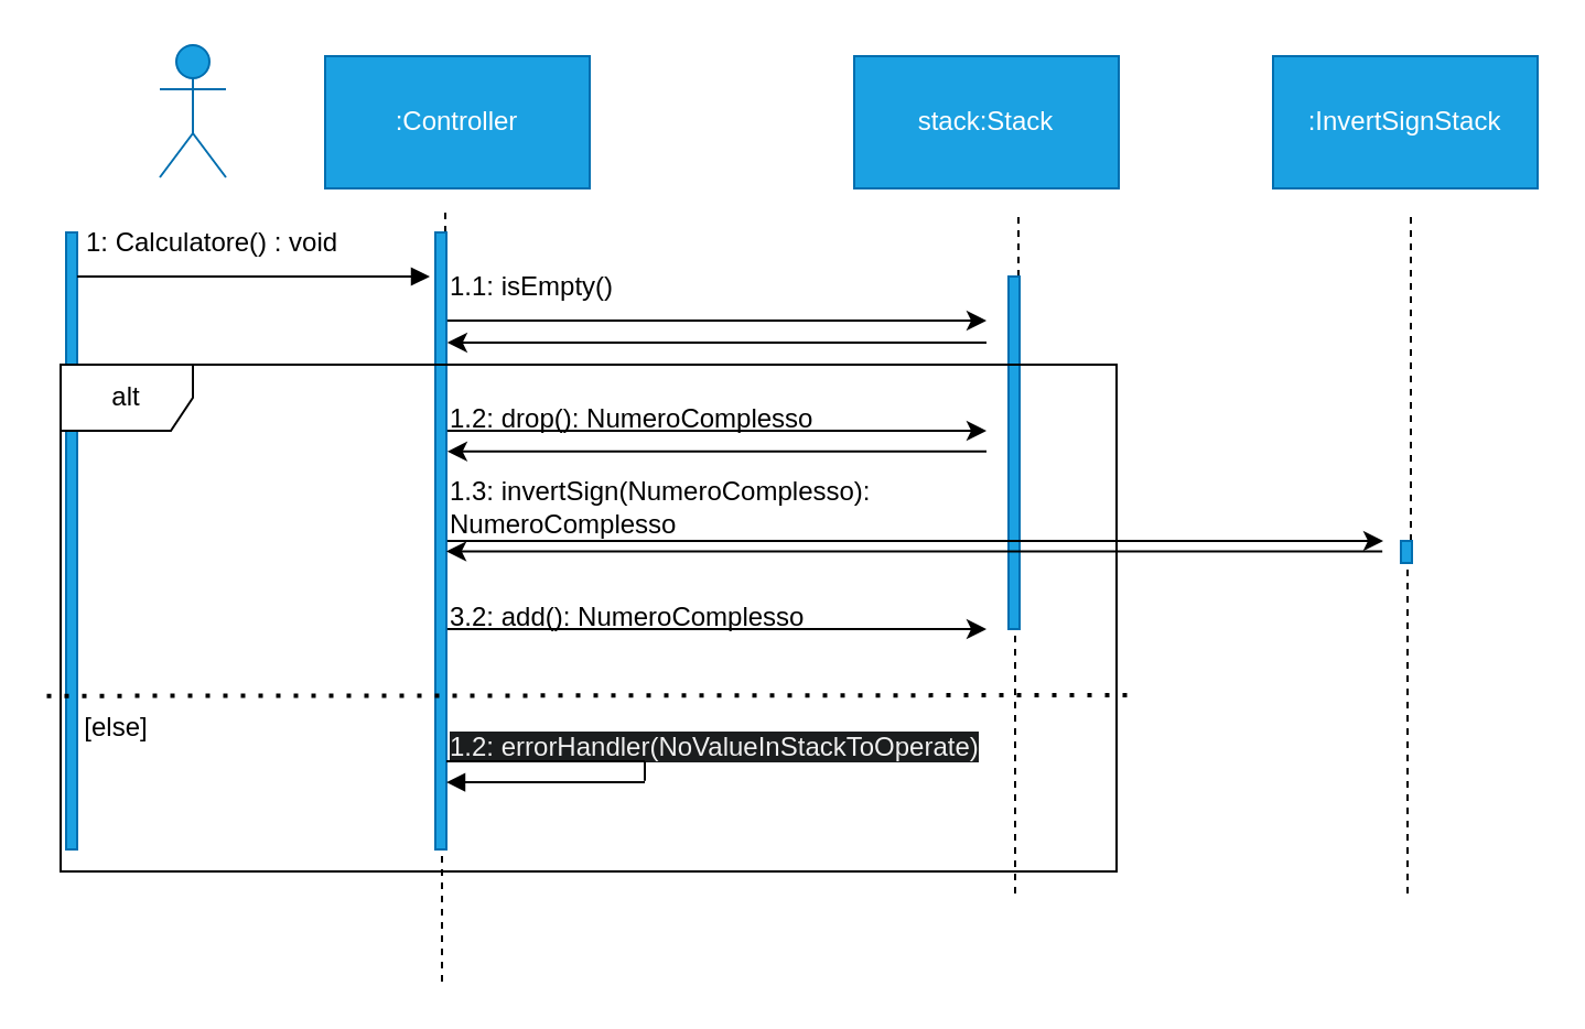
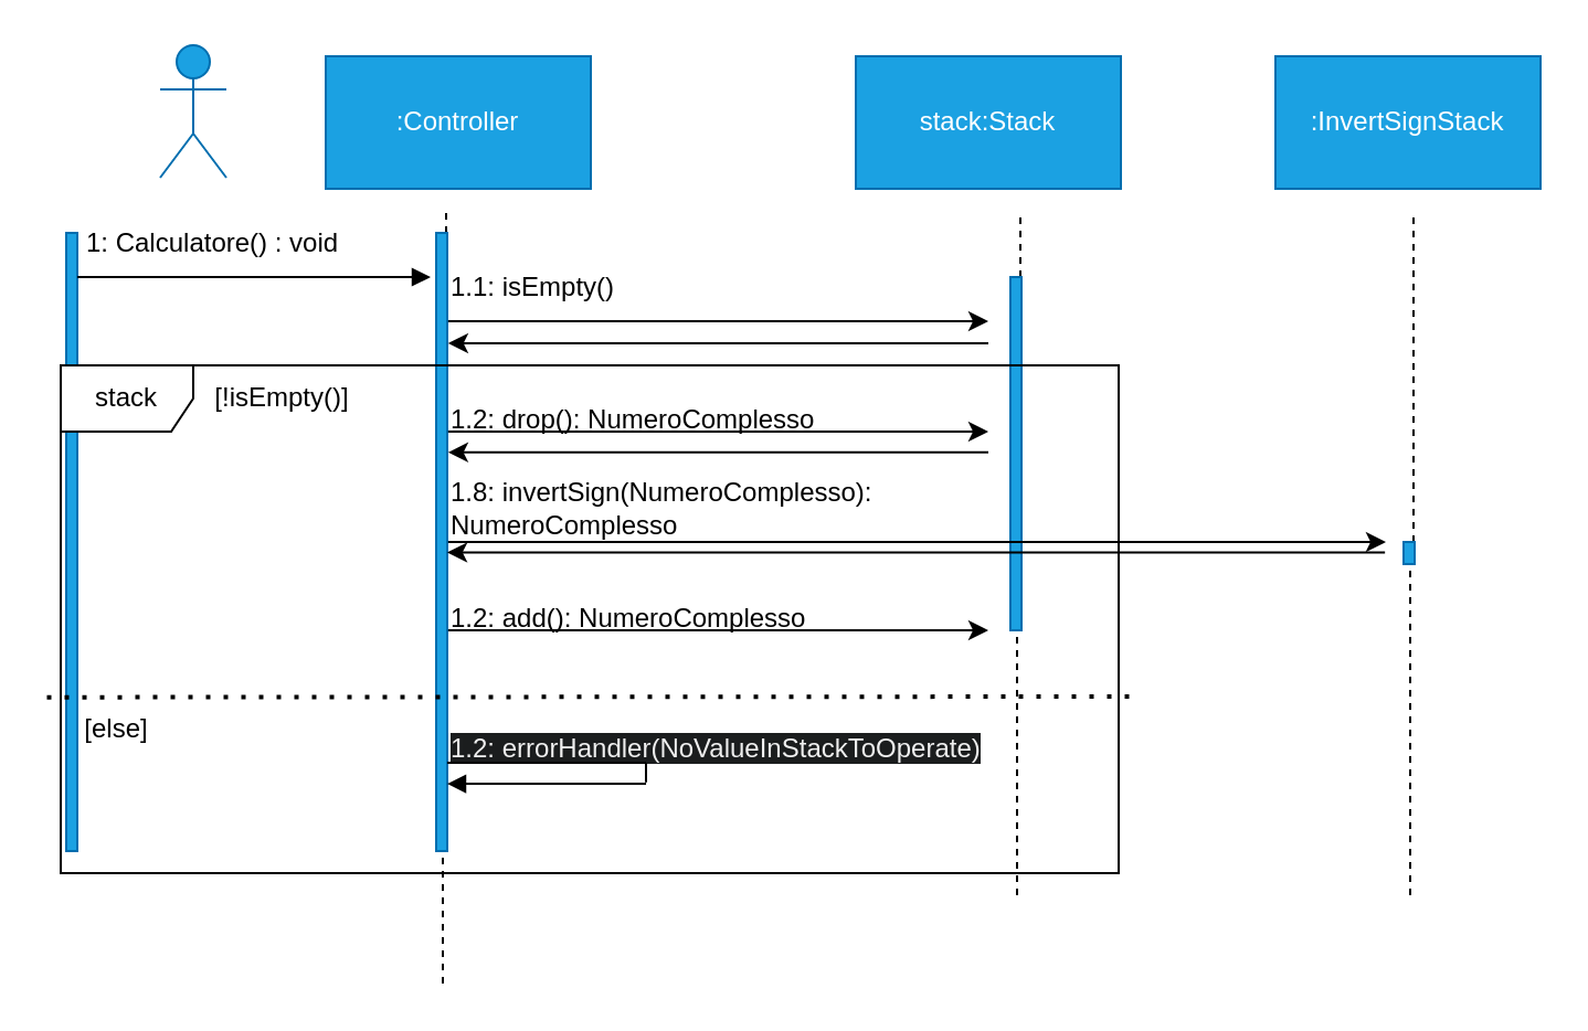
- <mxCell id="17" value="alt" style="shape=umlFrame;whiteSpace=wrap;html=1;pointerEvents=0;" vertex="1" parent="1"><mxGeometry x="27" y="165" width="479" height="230" as="geometry" /></mxCell>
+ <mxCell id="17" value="stack" style="shape=umlFrame;whiteSpace=wrap;html=1;pointerEvents=0;" vertex="1" parent="1"><mxGeometry x="27" y="165" width="479" height="230" as="geometry" /></mxCell>
+ <mxCell id="18" value="[!isEmpty()]" style="text;html=1;align=center;verticalAlign=middle;resizable=0;points=[];autosize=1;strokeColor=none;fillColor=none;" vertex="1" parent="1"><mxGeometry x="87" y="165" width="80" height="30" as="geometry" /></mxCell>
- <mxCell id="33" value="1.3: invertSign(NumeroComplesso): NumeroComplesso" style="text;html=1;strokeColor=none;fillColor=none;align=left;verticalAlign=middle;whiteSpace=wrap;rounded=0;" vertex="1" parent="1"><mxGeometry x="202" y="215" width="195" height="30" as="geometry" /></mxCell>
+ <mxCell id="33" value="1.8: invertSign(NumeroComplesso): NumeroComplesso" style="text;html=1;strokeColor=none;fillColor=none;align=left;verticalAlign=middle;whiteSpace=wrap;rounded=0;" vertex="1" parent="1"><mxGeometry x="202" y="215" width="195" height="30" as="geometry" /></mxCell>
- <mxCell id="35" value="3.2: add(): NumeroComplesso" style="text;html=1;strokeColor=none;fillColor=none;align=left;verticalAlign=middle;whiteSpace=wrap;rounded=0;" vertex="1" parent="1"><mxGeometry x="202" y="265" width="195" height="30" as="geometry" /></mxCell>
+ <mxCell id="35" value="1.2: add(): NumeroComplesso" style="text;html=1;strokeColor=none;fillColor=none;align=left;verticalAlign=middle;whiteSpace=wrap;rounded=0;" vertex="1" parent="1"><mxGeometry x="202" y="265" width="195" height="30" as="geometry" /></mxCell>
